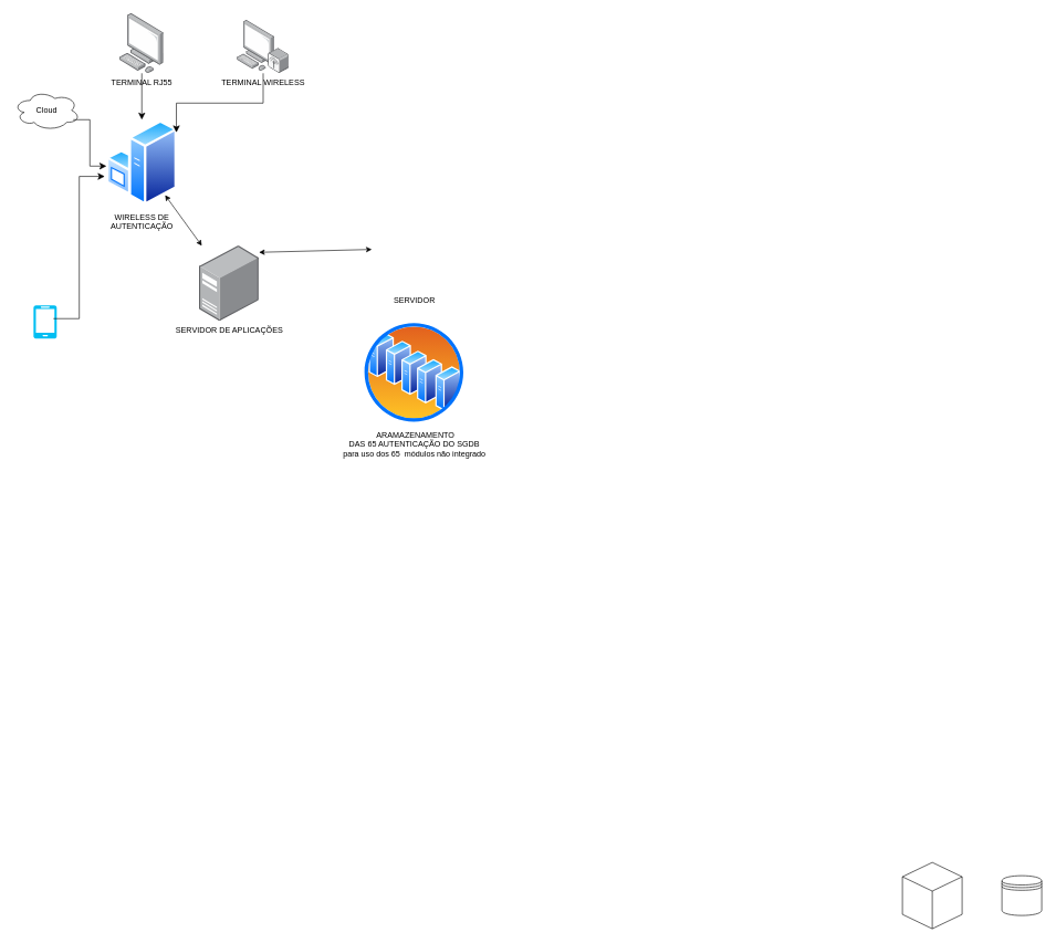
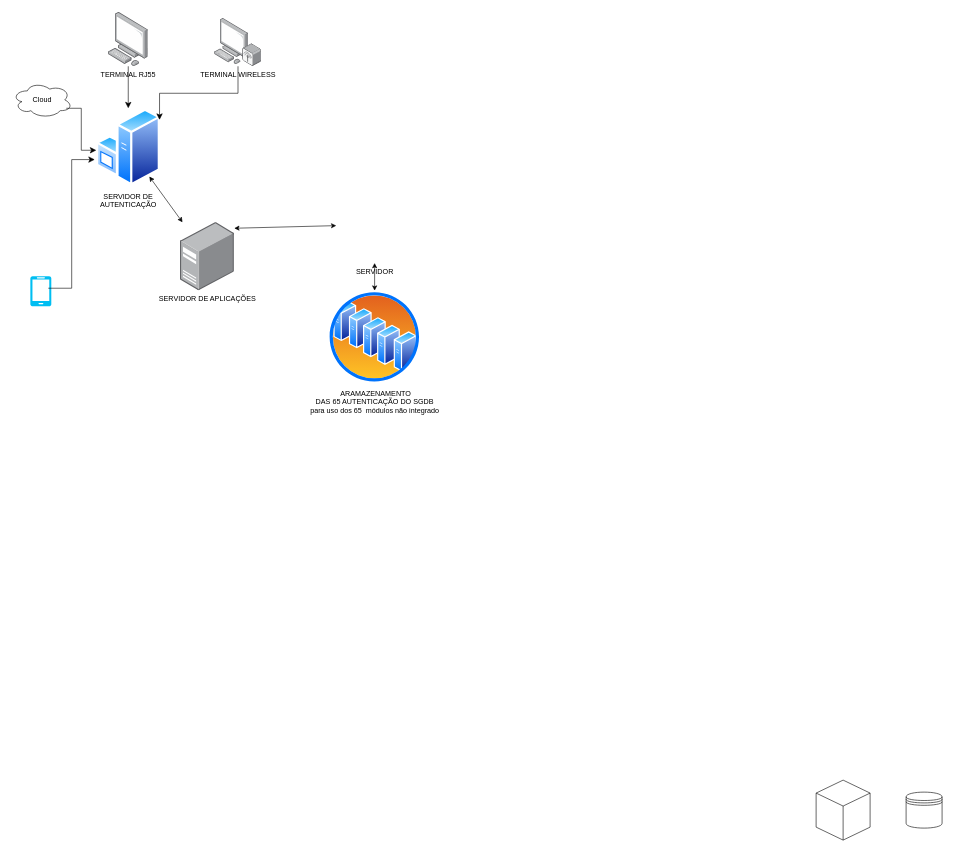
- <mxCell id="9" value="WIRELESS DE &lt;br&gt;AUTENTICAÇÃO" style="aspect=fixed;perimeter=ellipsePerimeter;html=1;align=center;shadow=0;dashed=0;spacingTop=3;image;image=img/lib/active_directory/windows_server.svg;" vertex="1" parent="1"><mxGeometry x="160" y="180" width="106.6" height="130" as="geometry" /></mxCell>
+ <mxCell id="9" value="SERVIDOR DE &lt;br&gt;AUTENTICAÇÃO" style="aspect=fixed;perimeter=ellipsePerimeter;html=1;align=center;shadow=0;dashed=0;spacingTop=3;image;image=img/lib/active_directory/windows_server.svg;" vertex="1" parent="1"><mxGeometry x="160" y="180" width="106.6" height="130" as="geometry" /></mxCell>
+ <mxCell id="15" value="" style="endArrow=classic;startArrow=classic;html=1;rounded=0;" edge="1" parent="1" source="6" target="16"><mxGeometry width="50" height="50" relative="1" as="geometry"><mxPoint x="550" y="390" as="sourcePoint" /><mxPoint x="600" y="390" as="targetPoint" /></mxGeometry></mxCell>
